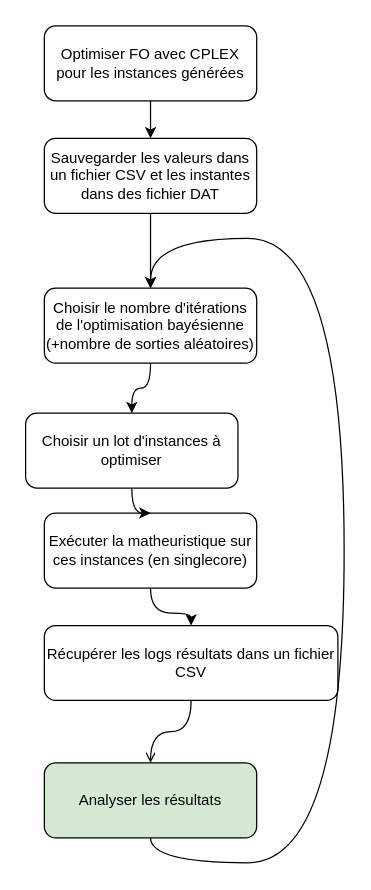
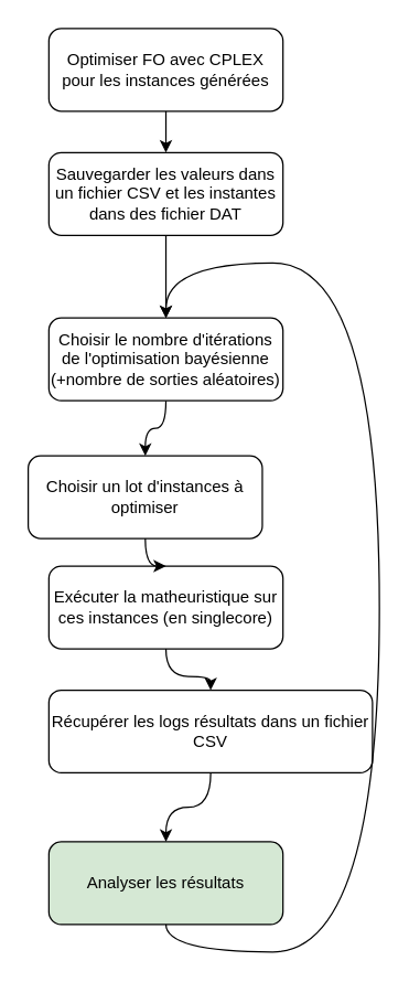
- <mxCell id="12" style="edgeStyle=orthogonalEdgeStyle;curved=1;rounded=0;orthogonalLoop=1;jettySize=auto;html=1;entryX=0.5;entryY=0;entryDx=0;entryDy=0;endArrow=open;" edge="1" parent="1" source="13" target="15"><mxGeometry relative="1" as="geometry" /></mxCell>
+ <mxCell id="12" style="edgeStyle=orthogonalEdgeStyle;curved=1;rounded=0;orthogonalLoop=1;jettySize=auto;html=1;entryX=0.5;entryY=0;entryDx=0;entryDy=0;" edge="1" parent="1" source="13" target="15"><mxGeometry relative="1" as="geometry" /></mxCell>
